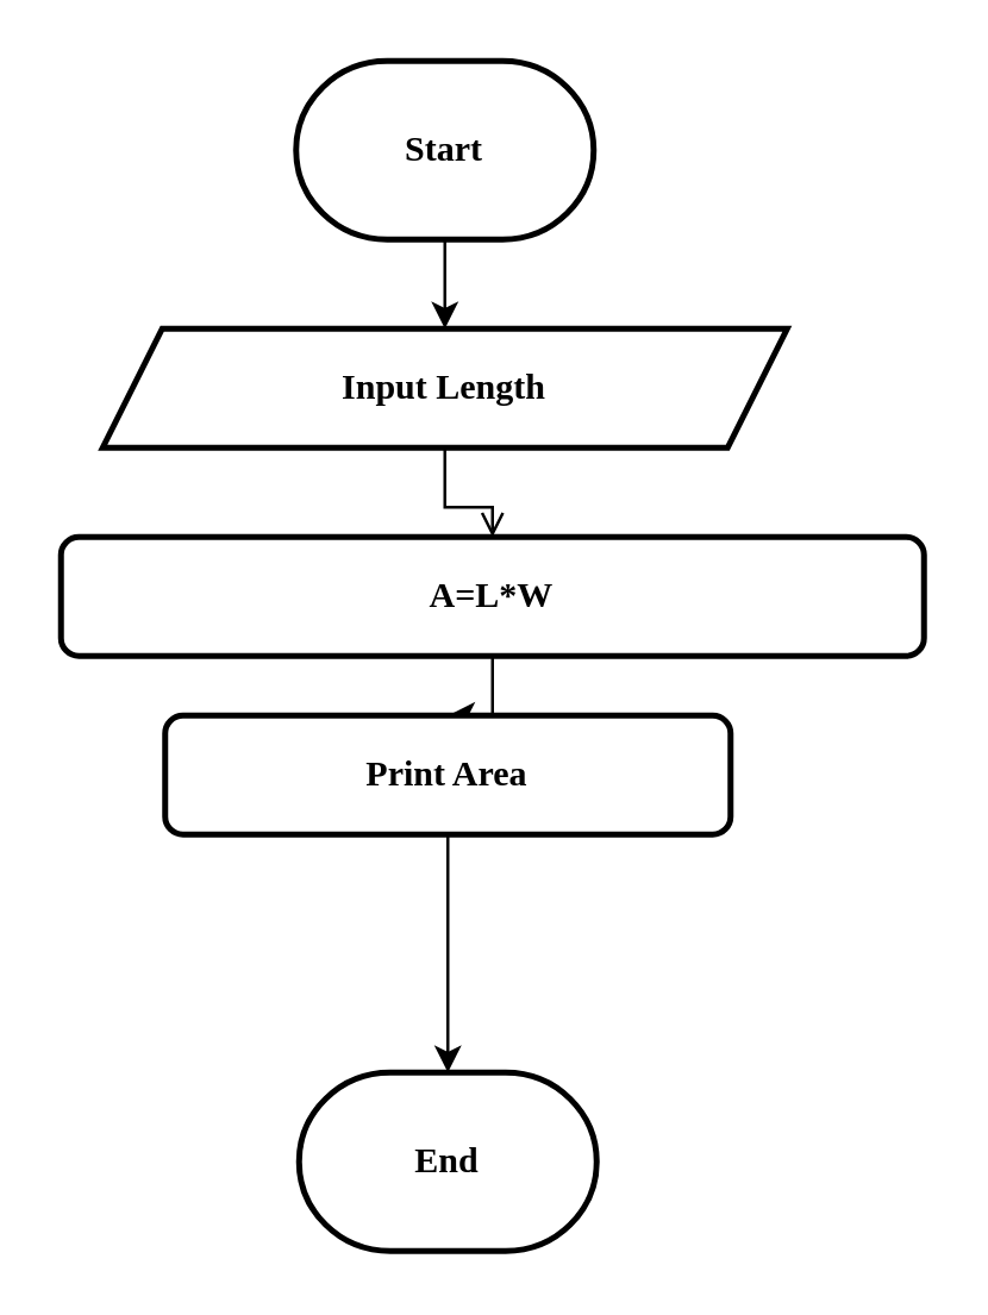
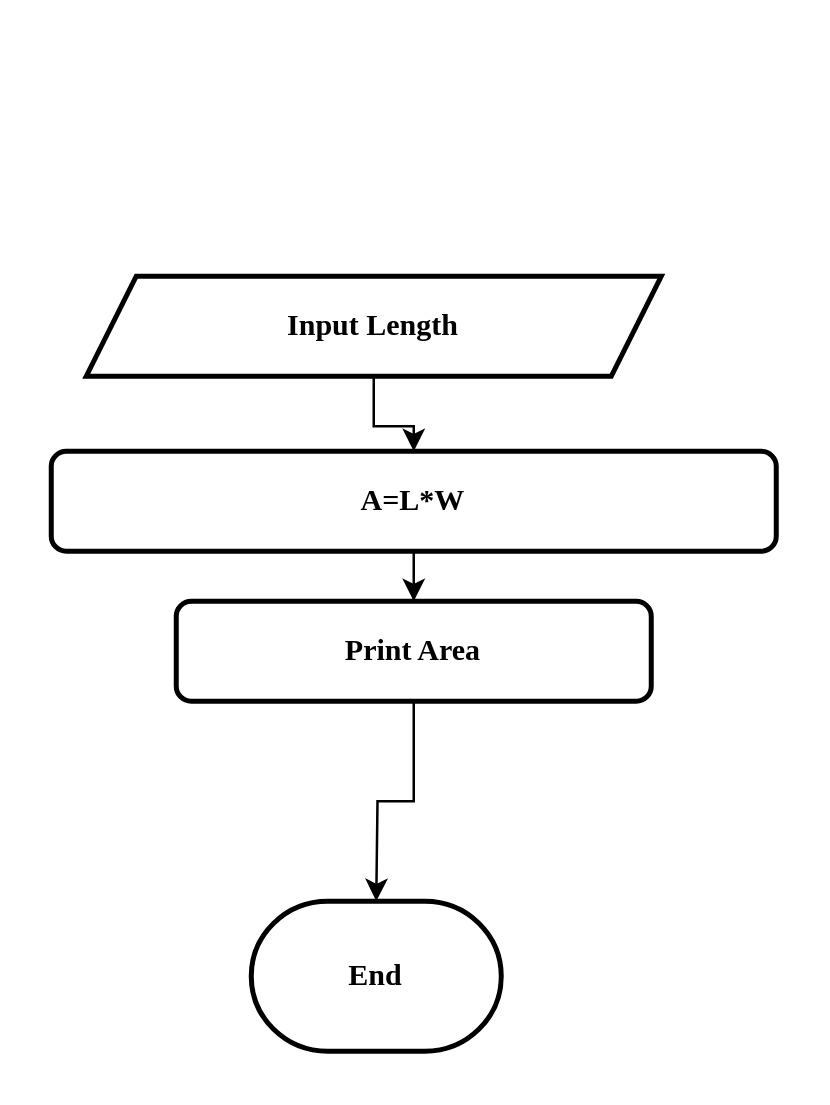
- <mxCell id="3" value="Start" style="strokeWidth=2;html=1;shape=mxgraph.flowchart.terminator;whiteSpace=wrap;fontFamily=Garamond;fontStyle=1" parent="1" vertex="1"><mxGeometry x="99" y="20" width="100" height="60" as="geometry" /></mxCell>
- <mxCell id="2" value="" style="edgeStyle=orthogonalEdgeStyle;rounded=0;orthogonalLoop=1;jettySize=auto;html=1;fontFamily=Garamond;fontStyle=1" parent="1" source="3" target="5" edge="1"><mxGeometry relative="1" as="geometry" /></mxCell>
- <mxCell id="4" value="" style="edgeStyle=orthogonalEdgeStyle;rounded=0;orthogonalLoop=1;jettySize=auto;html=1;fontFamily=Garamond;fontStyle=1;endArrow=open;" parent="1" source="5" target="7" edge="1"><mxGeometry relative="1" as="geometry" /></mxCell>
+ <mxCell id="4" value="" style="edgeStyle=orthogonalEdgeStyle;rounded=0;orthogonalLoop=1;jettySize=auto;html=1;fontFamily=Garamond;fontStyle=1" parent="1" source="5" target="7" edge="1"><mxGeometry relative="1" as="geometry" /></mxCell>
- <mxCell id="9" value="Print Area" style="whiteSpace=wrap;html=1;rounded=1;strokeWidth=2;fontFamily=Garamond;fontStyle=1" parent="1" vertex="1"><mxGeometry x="55" y="240" width="190" height="40" as="geometry" /></mxCell>
+ <mxCell id="9" value="Print Area" style="whiteSpace=wrap;html=1;rounded=1;strokeWidth=2;fontFamily=Garamond;fontStyle=1" parent="1" vertex="1"><mxGeometry x="70" y="240" width="190" height="40" as="geometry" /></mxCell>
